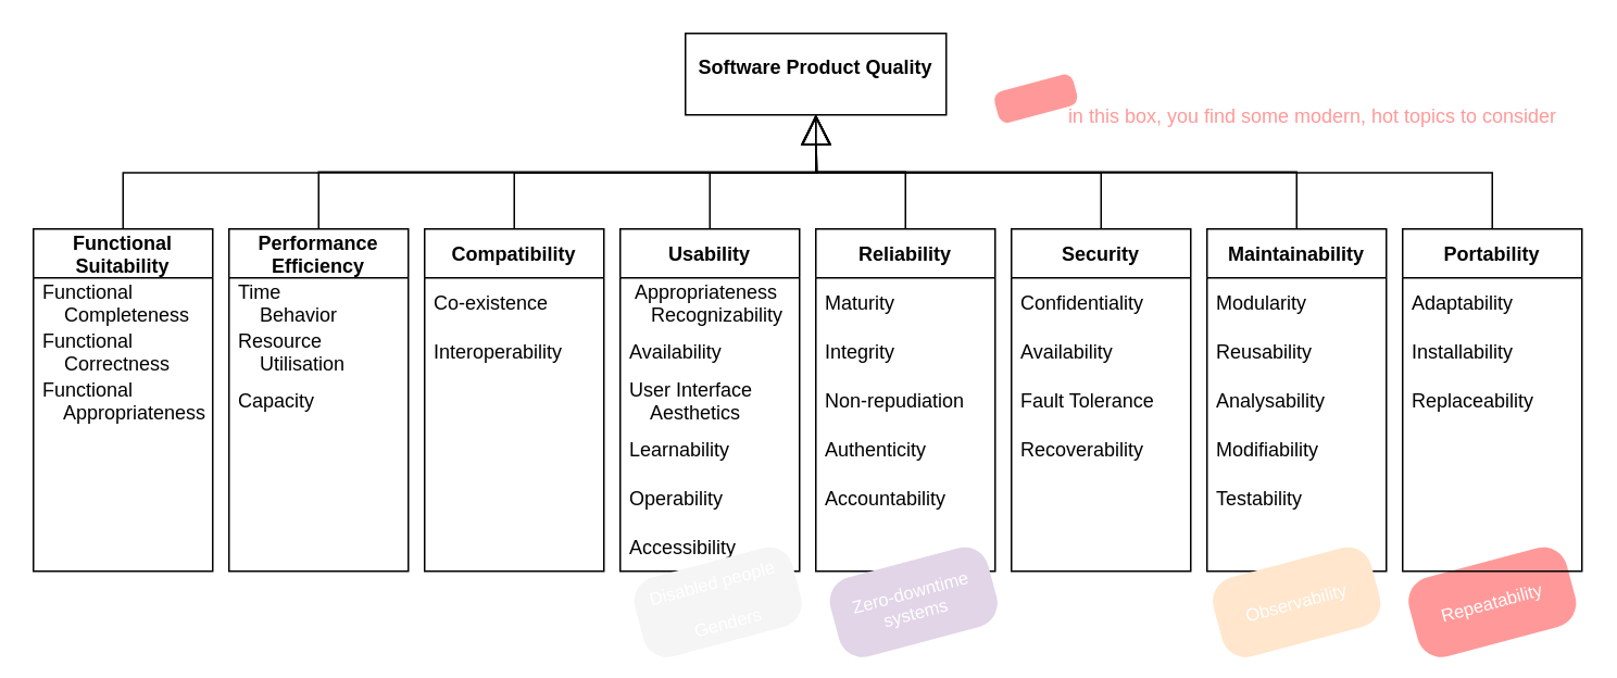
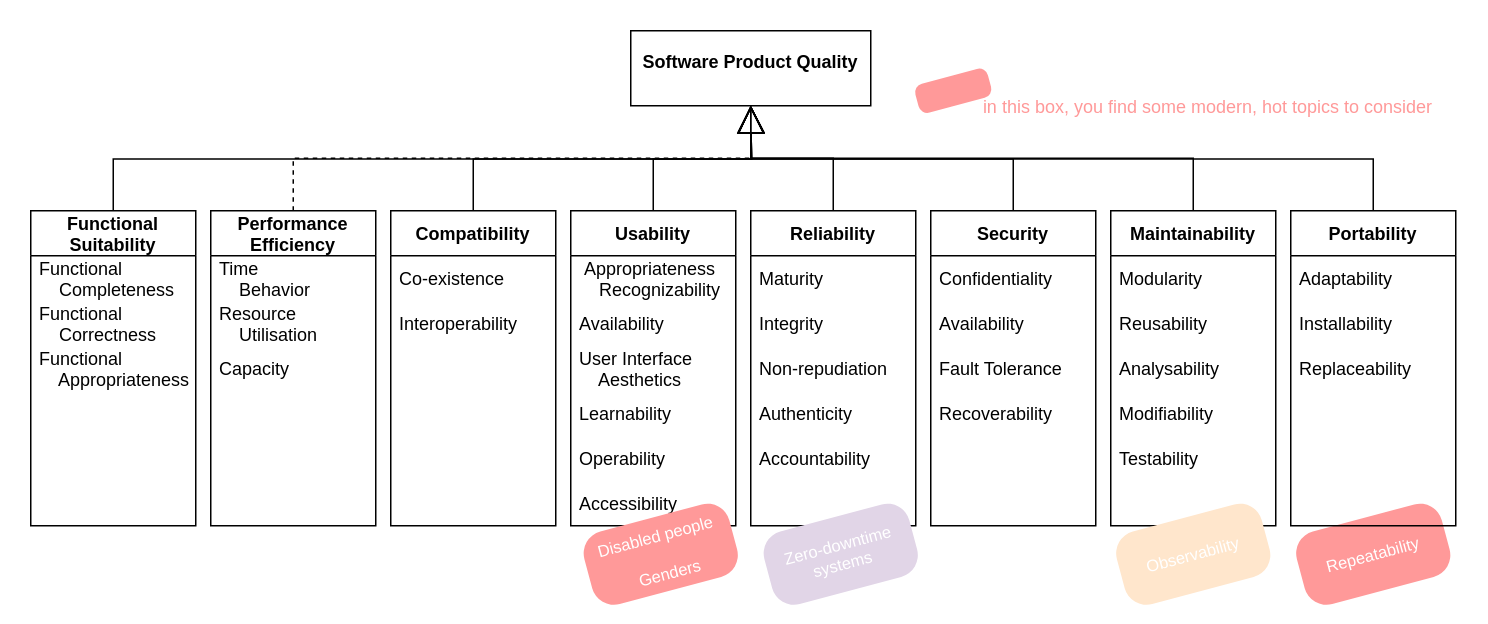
- <mxCell id="67" value="" style="endArrow=block;endSize=16;endFill=0;html=1;rounded=0;fontColor=#FF9999;exitX=0.5;exitY=0;exitDx=0;exitDy=0;entryX=0.5;entryY=1;entryDx=0;entryDy=0;edgeStyle=orthogonalEdgeStyle;" edge="1" parent="1" source="11" target="2"><mxGeometry width="160" relative="1" as="geometry"><mxPoint x="575" y="160" as="sourcePoint" /><mxPoint x="520" y="90" as="targetPoint" /></mxGeometry></mxCell>
+ <mxCell id="67" value="" style="endArrow=block;endSize=16;endFill=0;html=1;rounded=0;fontColor=#FF9999;exitX=0.5;exitY=0;exitDx=0;exitDy=0;entryX=0.5;entryY=1;entryDx=0;entryDy=0;edgeStyle=orthogonalEdgeStyle;dashed=1;" edge="1" parent="1" source="11" target="2"><mxGeometry width="160" relative="1" as="geometry"><mxPoint x="575" y="160" as="sourcePoint" /><mxPoint x="520" y="90" as="targetPoint" /></mxGeometry></mxCell>
- <mxCell id="48" value="Disabled people&#10;&#10;  Genders" style="rounded=1;fontSize=11;fillColor=#f5f5f5;strokeColor=none;fontColor=#FFFFFF;verticalAlign=top;rotation=-15;arcSize=30;align=center;" parent="1" vertex="1"><mxGeometry x="390" y="344" width="100" height="50" as="geometry" /></mxCell>
+ <mxCell id="48" value="Disabled people&#10;&#10;  Genders" style="rounded=1;fontSize=11;fillColor=#FF9999;strokeColor=none;fontColor=#FFFFFF;verticalAlign=top;rotation=-15;arcSize=30;align=center;" parent="1" vertex="1"><mxGeometry x="390" y="344" width="100" height="50" as="geometry" /></mxCell>
